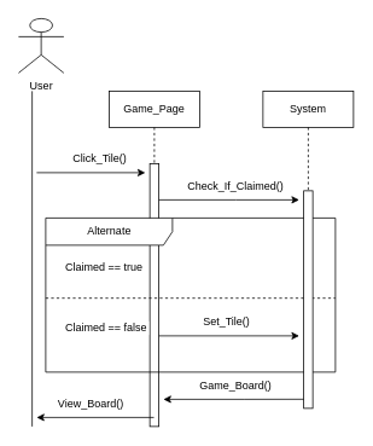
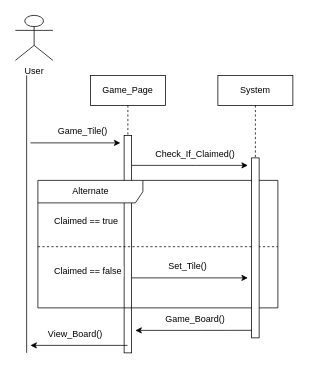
- <mxCell id="13" value="Click_Tile()" style="text;html=1;strokeColor=none;fillColor=none;align=center;verticalAlign=middle;whiteSpace=wrap;rounded=0;" vertex="1" parent="1"><mxGeometry x="80" y="160" width="60" height="30" as="geometry" /></mxCell>
+ <mxCell id="13" value="Game_Tile()" style="text;html=1;strokeColor=none;fillColor=none;align=center;verticalAlign=middle;whiteSpace=wrap;rounded=0;" vertex="1" parent="1"><mxGeometry x="80" y="160" width="60" height="30" as="geometry" /></mxCell>
